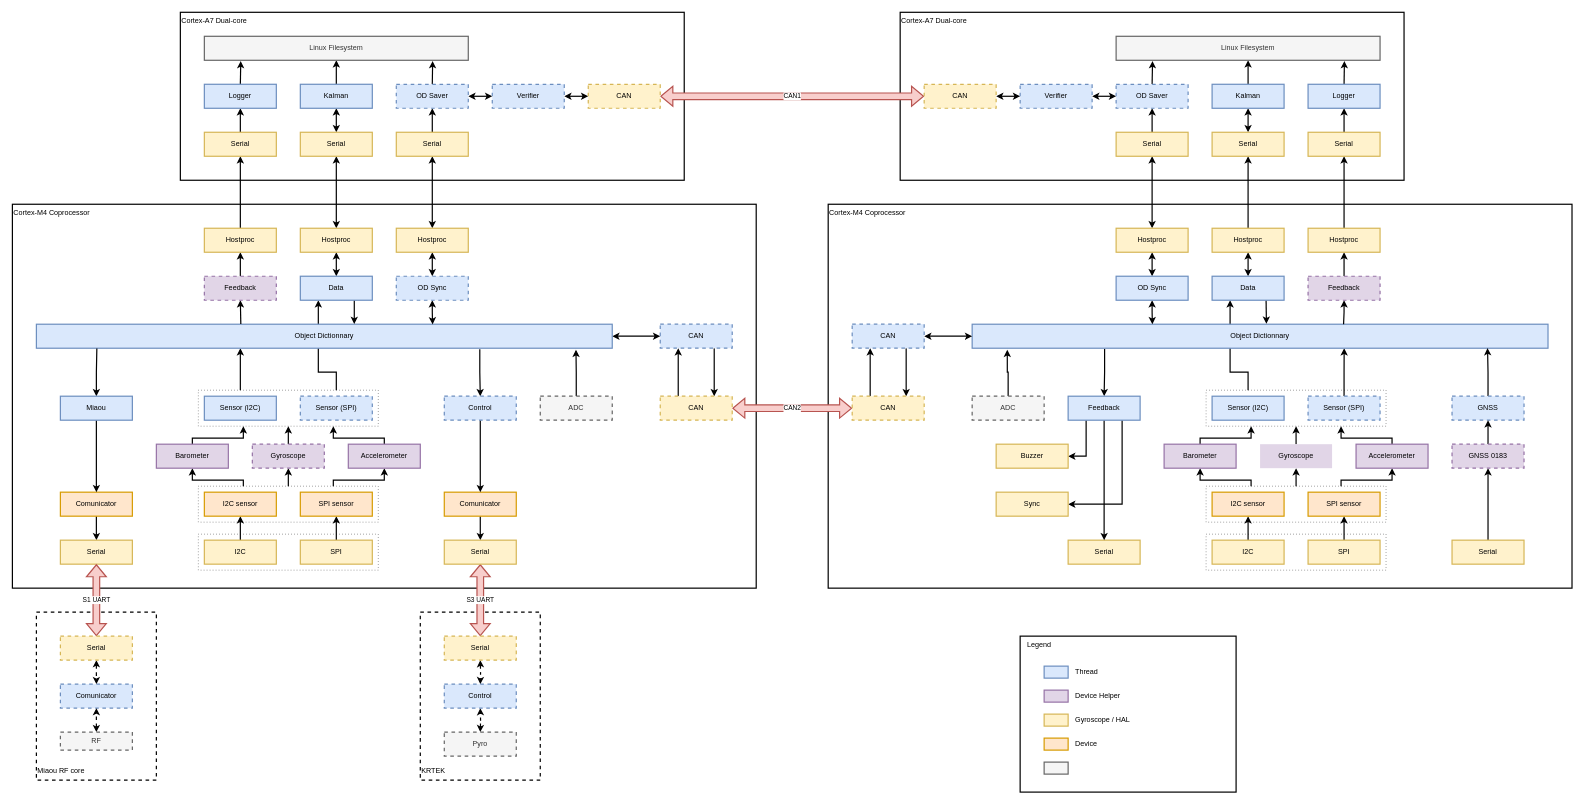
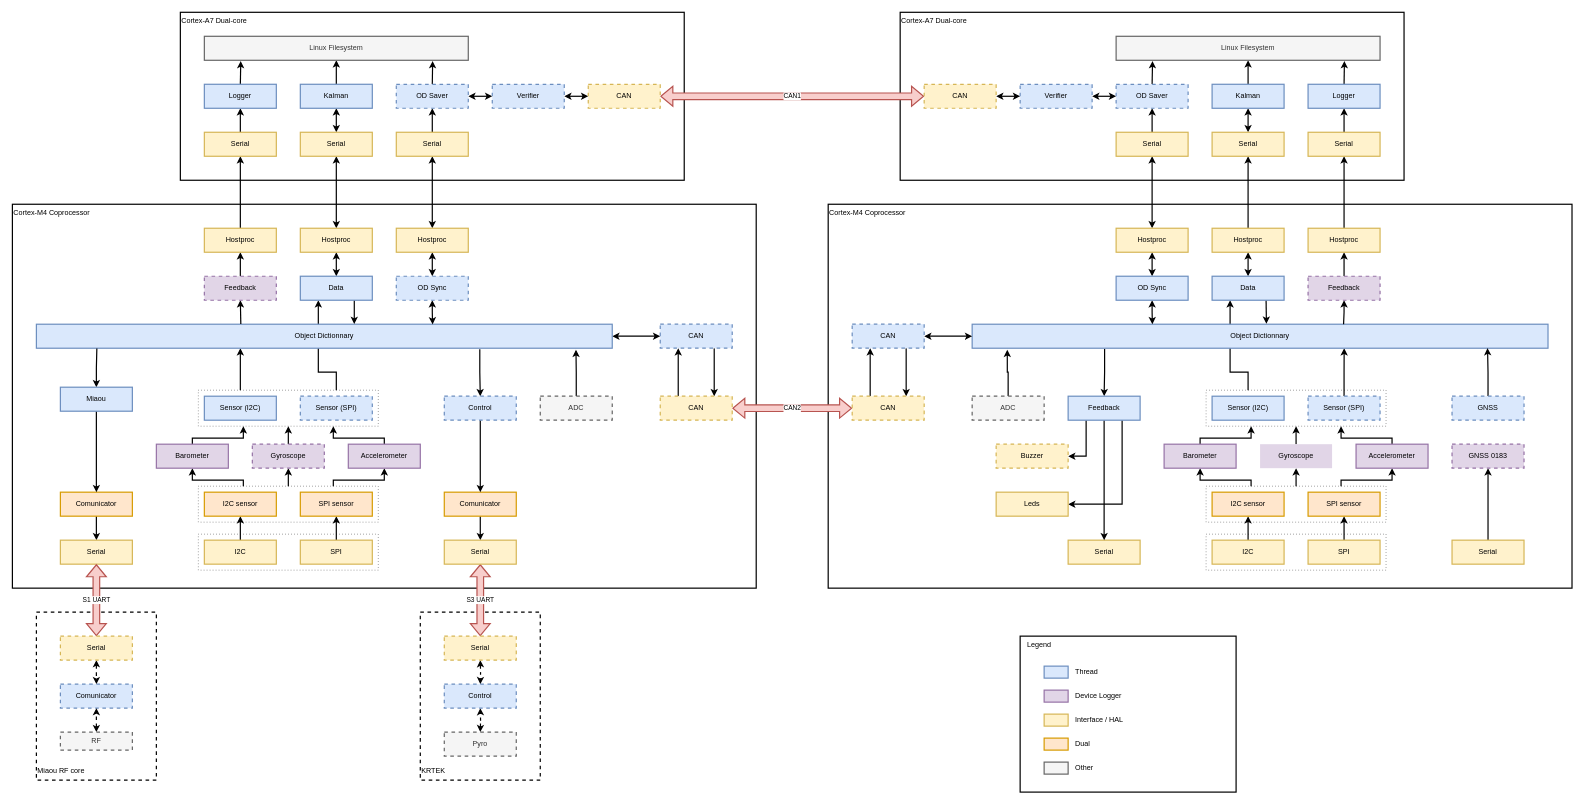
- <mxCell id="36" value="Miaou" style="rounded=0;whiteSpace=wrap;html=1;fillColor=#dae8fc;strokeColor=#6c8ebf;strokeWidth=2;" parent="1" vertex="1"><mxGeometry x="100" y="660" width="120" height="40" as="geometry" /></mxCell>
+ <mxCell id="36" value="Miaou" style="rounded=0;whiteSpace=wrap;html=1;fillColor=#dae8fc;strokeColor=#6c8ebf;strokeWidth=2;" parent="1" vertex="1"><mxGeometry x="100" y="645" width="120" height="40" as="geometry" /></mxCell>
- <mxCell id="123" style="edgeStyle=orthogonalEdgeStyle;rounded=0;orthogonalLoop=1;jettySize=auto;html=1;exitX=0.5;exitY=0;exitDx=0;exitDy=0;entryX=0.5;entryY=1;entryDx=0;entryDy=0;startArrow=none;startFill=0;endArrow=classic;endFill=1;strokeWidth=2;" parent="1" source="124" target="90" edge="1"><mxGeometry relative="1" as="geometry" /></mxCell>
- <mxCell id="169" value="Buzzer" style="rounded=0;whiteSpace=wrap;html=1;fillColor=#fff2cc;strokeColor=#d6b656;strokeWidth=2;" parent="1" vertex="1"><mxGeometry x="1660" y="740" width="120" height="40" as="geometry" /></mxCell>
+ <mxCell id="169" value="Buzzer" style="rounded=0;whiteSpace=wrap;html=1;fillColor=#fff2cc;strokeColor=#d6b656;strokeWidth=2;dashed=1;" parent="1" vertex="1"><mxGeometry x="1660" y="740" width="120" height="40" as="geometry" /></mxCell>
- <mxCell id="170" value="Sync" style="rounded=0;whiteSpace=wrap;html=1;fillColor=#fff2cc;strokeColor=#d6b656;strokeWidth=2;" parent="1" vertex="1"><mxGeometry x="1660" y="820" width="120" height="40" as="geometry" /></mxCell>
+ <mxCell id="170" value="Leds" style="rounded=0;whiteSpace=wrap;html=1;fillColor=#fff2cc;strokeColor=#d6b656;strokeWidth=2;" parent="1" vertex="1"><mxGeometry x="1660" y="820" width="120" height="40" as="geometry" /></mxCell>
- <mxCell id="185" value="Device Helper " style="text;html=1;strokeColor=none;fillColor=none;align=left;verticalAlign=middle;whiteSpace=wrap;rounded=0;strokeWidth=2;" parent="1" vertex="1"><mxGeometry x="1790" y="1145" width="230" height="30" as="geometry" /></mxCell>
+ <mxCell id="185" value="Device Logger " style="text;html=1;strokeColor=none;fillColor=none;align=left;verticalAlign=middle;whiteSpace=wrap;rounded=0;strokeWidth=2;" parent="1" vertex="1"><mxGeometry x="1790" y="1145" width="230" height="30" as="geometry" /></mxCell>
- <mxCell id="181" value="Gyroscope / HAL" style="text;html=1;strokeColor=none;fillColor=none;align=left;verticalAlign=middle;whiteSpace=wrap;rounded=0;strokeWidth=2;" parent="1" vertex="1"><mxGeometry x="1790" y="1185" width="230" height="30" as="geometry" /></mxCell>
+ <mxCell id="181" value="Interface / HAL" style="text;html=1;strokeColor=none;fillColor=none;align=left;verticalAlign=middle;whiteSpace=wrap;rounded=0;strokeWidth=2;" parent="1" vertex="1"><mxGeometry x="1790" y="1185" width="230" height="30" as="geometry" /></mxCell>
- <mxCell id="183" value="Device " style="text;html=1;strokeColor=none;fillColor=none;align=left;verticalAlign=middle;whiteSpace=wrap;rounded=0;strokeWidth=2;" parent="1" vertex="1"><mxGeometry x="1790" y="1225" width="190" height="30" as="geometry" /></mxCell>
+ <mxCell id="183" value="Dual " style="text;html=1;strokeColor=none;fillColor=none;align=left;verticalAlign=middle;whiteSpace=wrap;rounded=0;strokeWidth=2;" parent="1" vertex="1"><mxGeometry x="1790" y="1225" width="190" height="30" as="geometry" /></mxCell>
+ <mxCell id="187" value="Other" style="text;html=1;strokeColor=none;fillColor=none;align=left;verticalAlign=middle;whiteSpace=wrap;rounded=0;strokeWidth=2;" parent="1" vertex="1"><mxGeometry x="1790" y="1265" width="190" height="30" as="geometry" /></mxCell>
